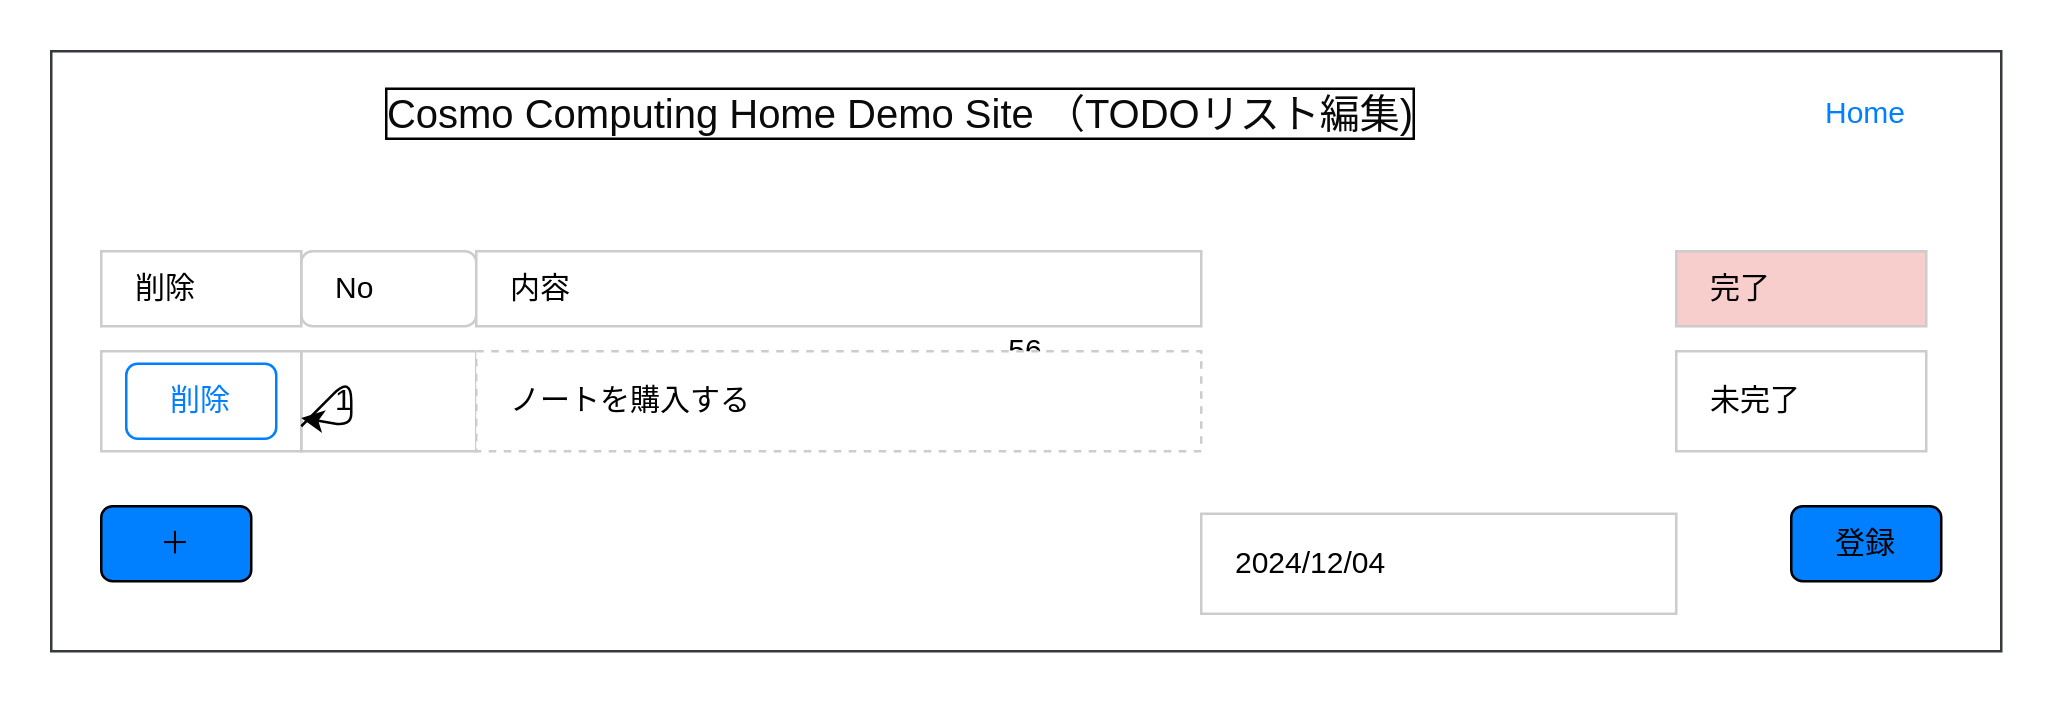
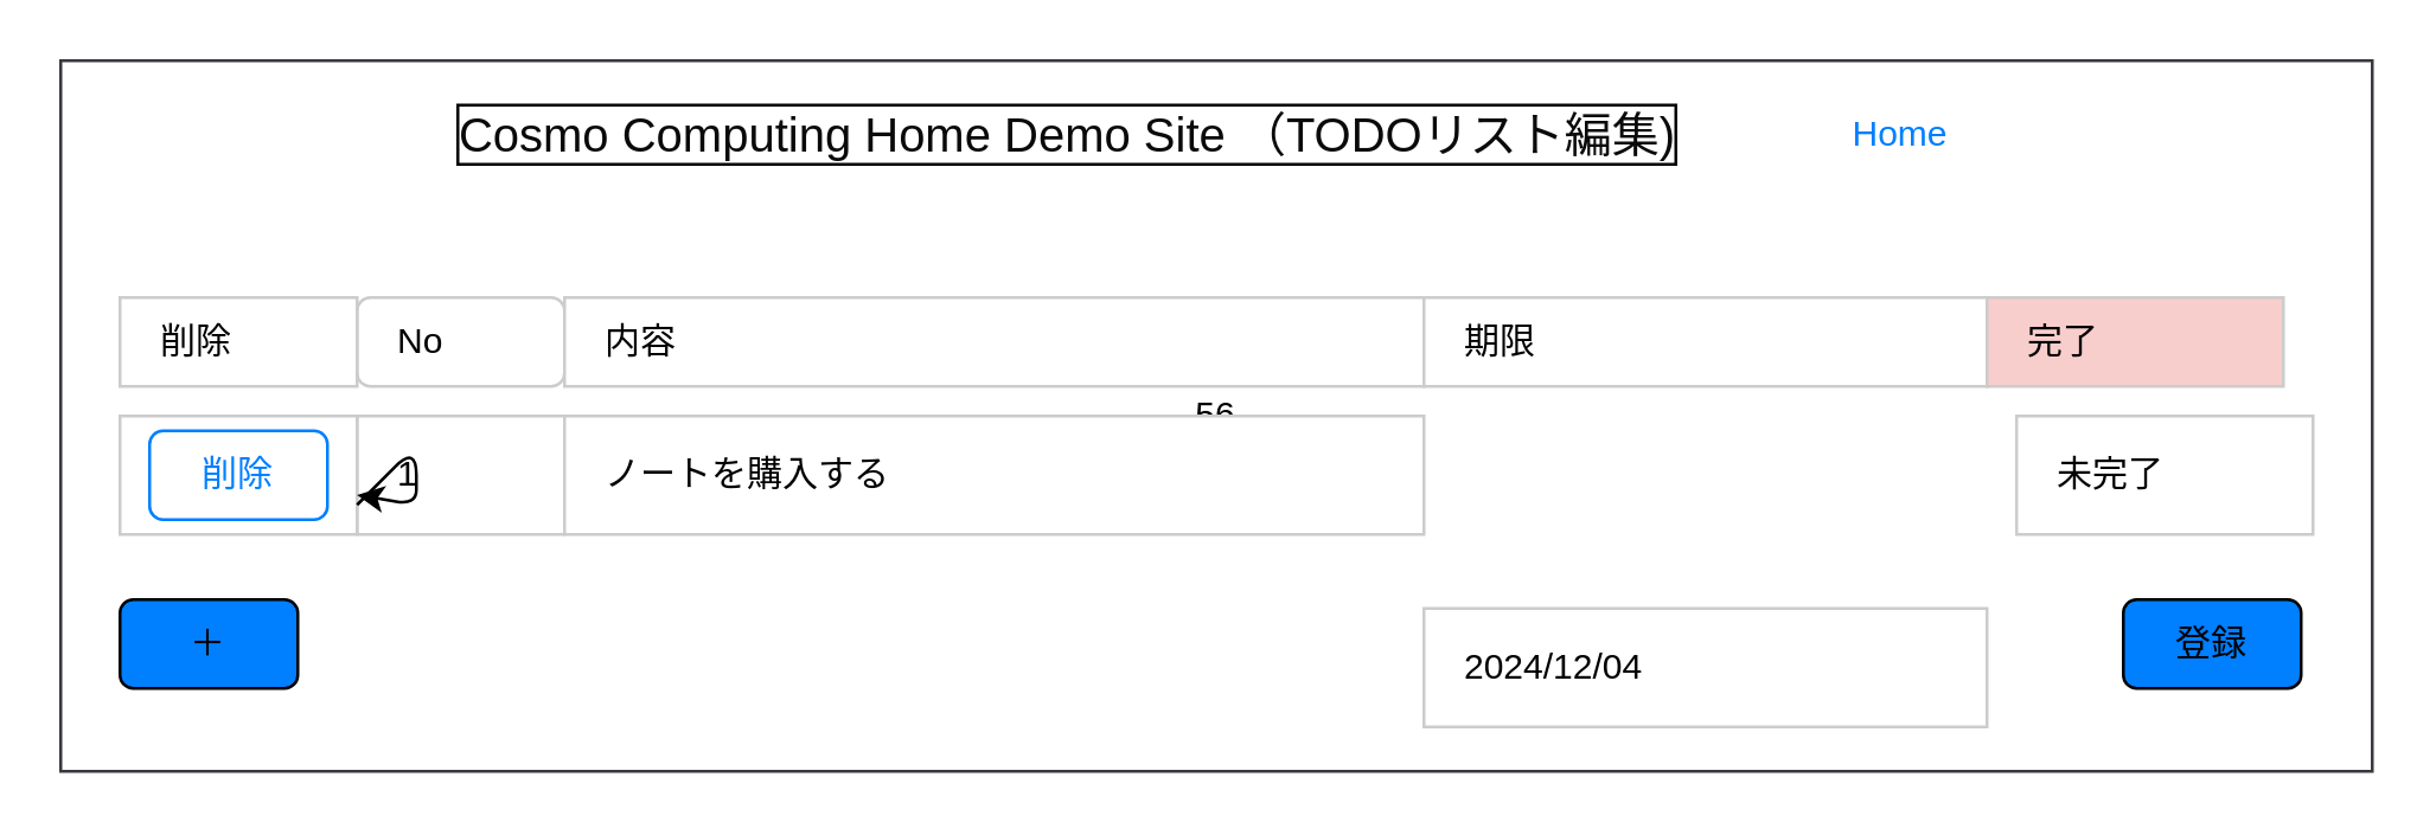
- <mxCell id="18" value="Home" style="rounded=1;whiteSpace=wrap;html=1;strokeColor=none;fillColor=#FFFFFF;fontColor=#007FFF;" vertex="1" parent="1"><mxGeometry x="716" y="30" width="60" height="30" as="geometry" /></mxCell>
+ <mxCell id="18" value="Home" style="rounded=1;whiteSpace=wrap;html=1;strokeColor=none;fillColor=#FFFFFF;fontColor=#007FFF;" vertex="1" parent="1"><mxGeometry x="611" y="30" width="60" height="30" as="geometry" /></mxCell>
+ <mxCell id="5" value="　期限" style="rounded=0;whiteSpace=wrap;html=1;align=left;fillColor=#FFFFFF;fontColor=#000000;strokeColor=#CCCCCC;" parent="1" vertex="1"><mxGeometry x="480" y="100" width="190" height="30" as="geometry" /></mxCell>
- <mxCell id="8" value="　ノートを購入する" style="rounded=0;whiteSpace=wrap;html=1;align=left;fillColor=#FFFFFF;fontColor=#000000;strokeColor=#CCCCCC;dashed=1;" parent="1" vertex="1"><mxGeometry x="190" y="140" width="290" height="40" as="geometry" /></mxCell>
+ <mxCell id="8" value="　ノートを購入する" style="rounded=0;whiteSpace=wrap;html=1;align=left;fillColor=#FFFFFF;fontColor=#000000;strokeColor=#CCCCCC;" parent="1" vertex="1"><mxGeometry x="190" y="140" width="290" height="40" as="geometry" /></mxCell>
- <mxCell id="10" value="　未完了" style="rounded=0;whiteSpace=wrap;html=1;align=left;fillColor=#FFFFFF;fontColor=#000000;strokeColor=#CCCCCC;" parent="1" vertex="1"><mxGeometry x="670" y="140" width="100" height="40" as="geometry" /></mxCell>
+ <mxCell id="10" value="　未完了" style="rounded=0;whiteSpace=wrap;html=1;align=left;fillColor=#FFFFFF;fontColor=#000000;strokeColor=#CCCCCC;" parent="1" vertex="1"><mxGeometry x="680" y="140" width="100" height="40" as="geometry" /></mxCell>
